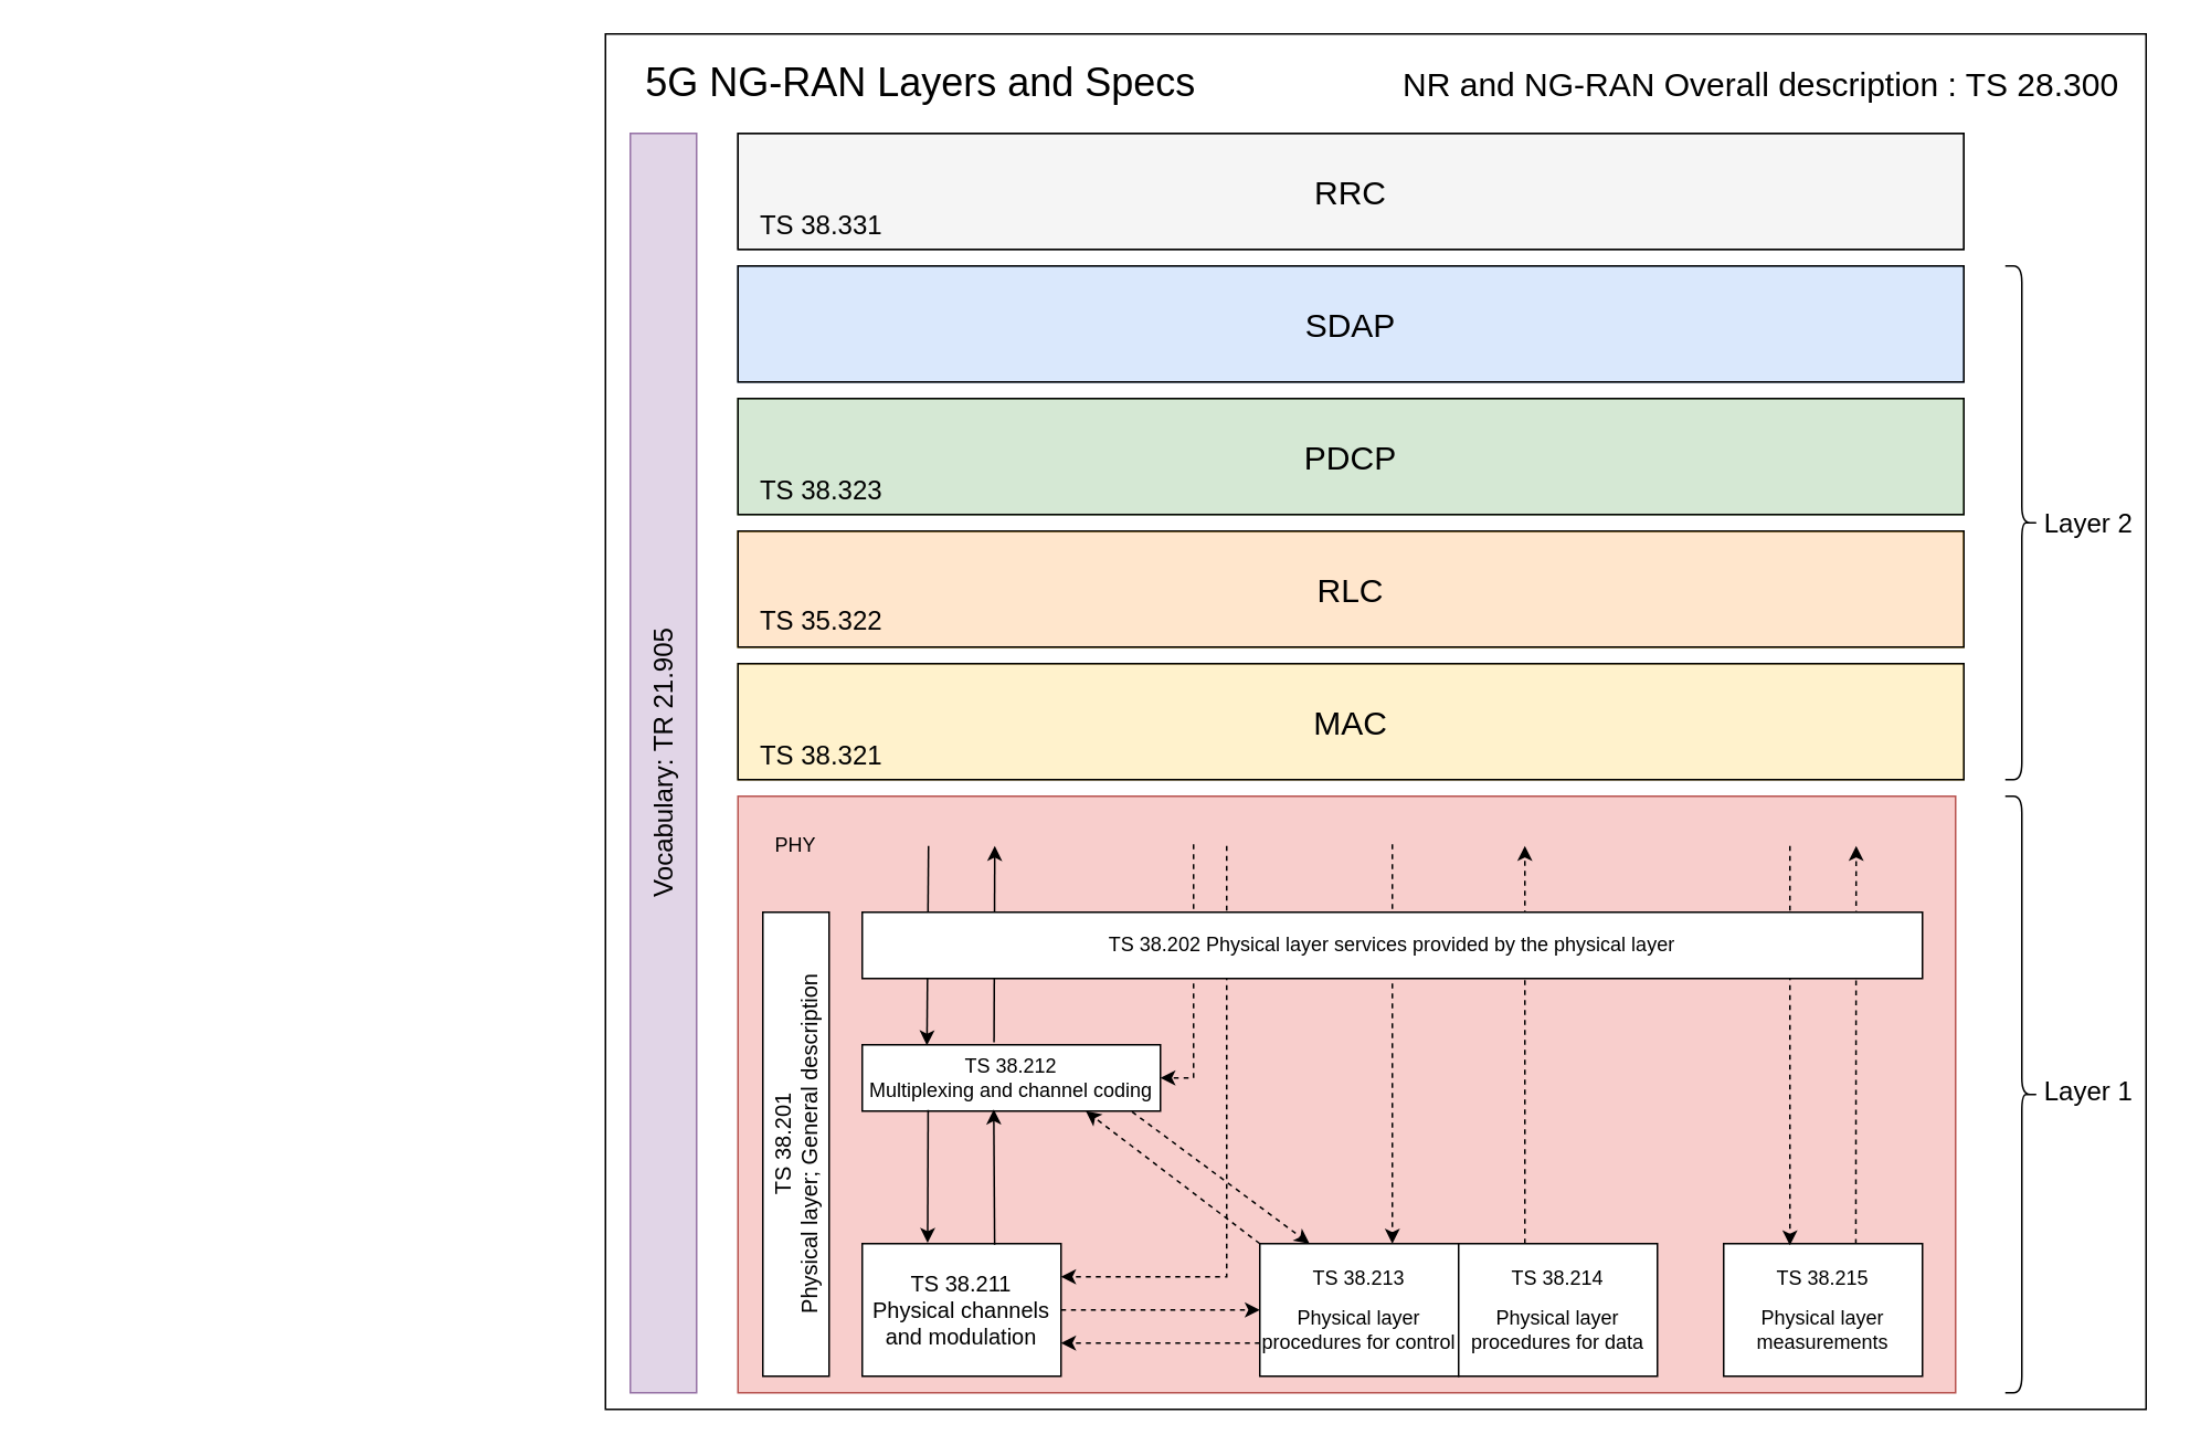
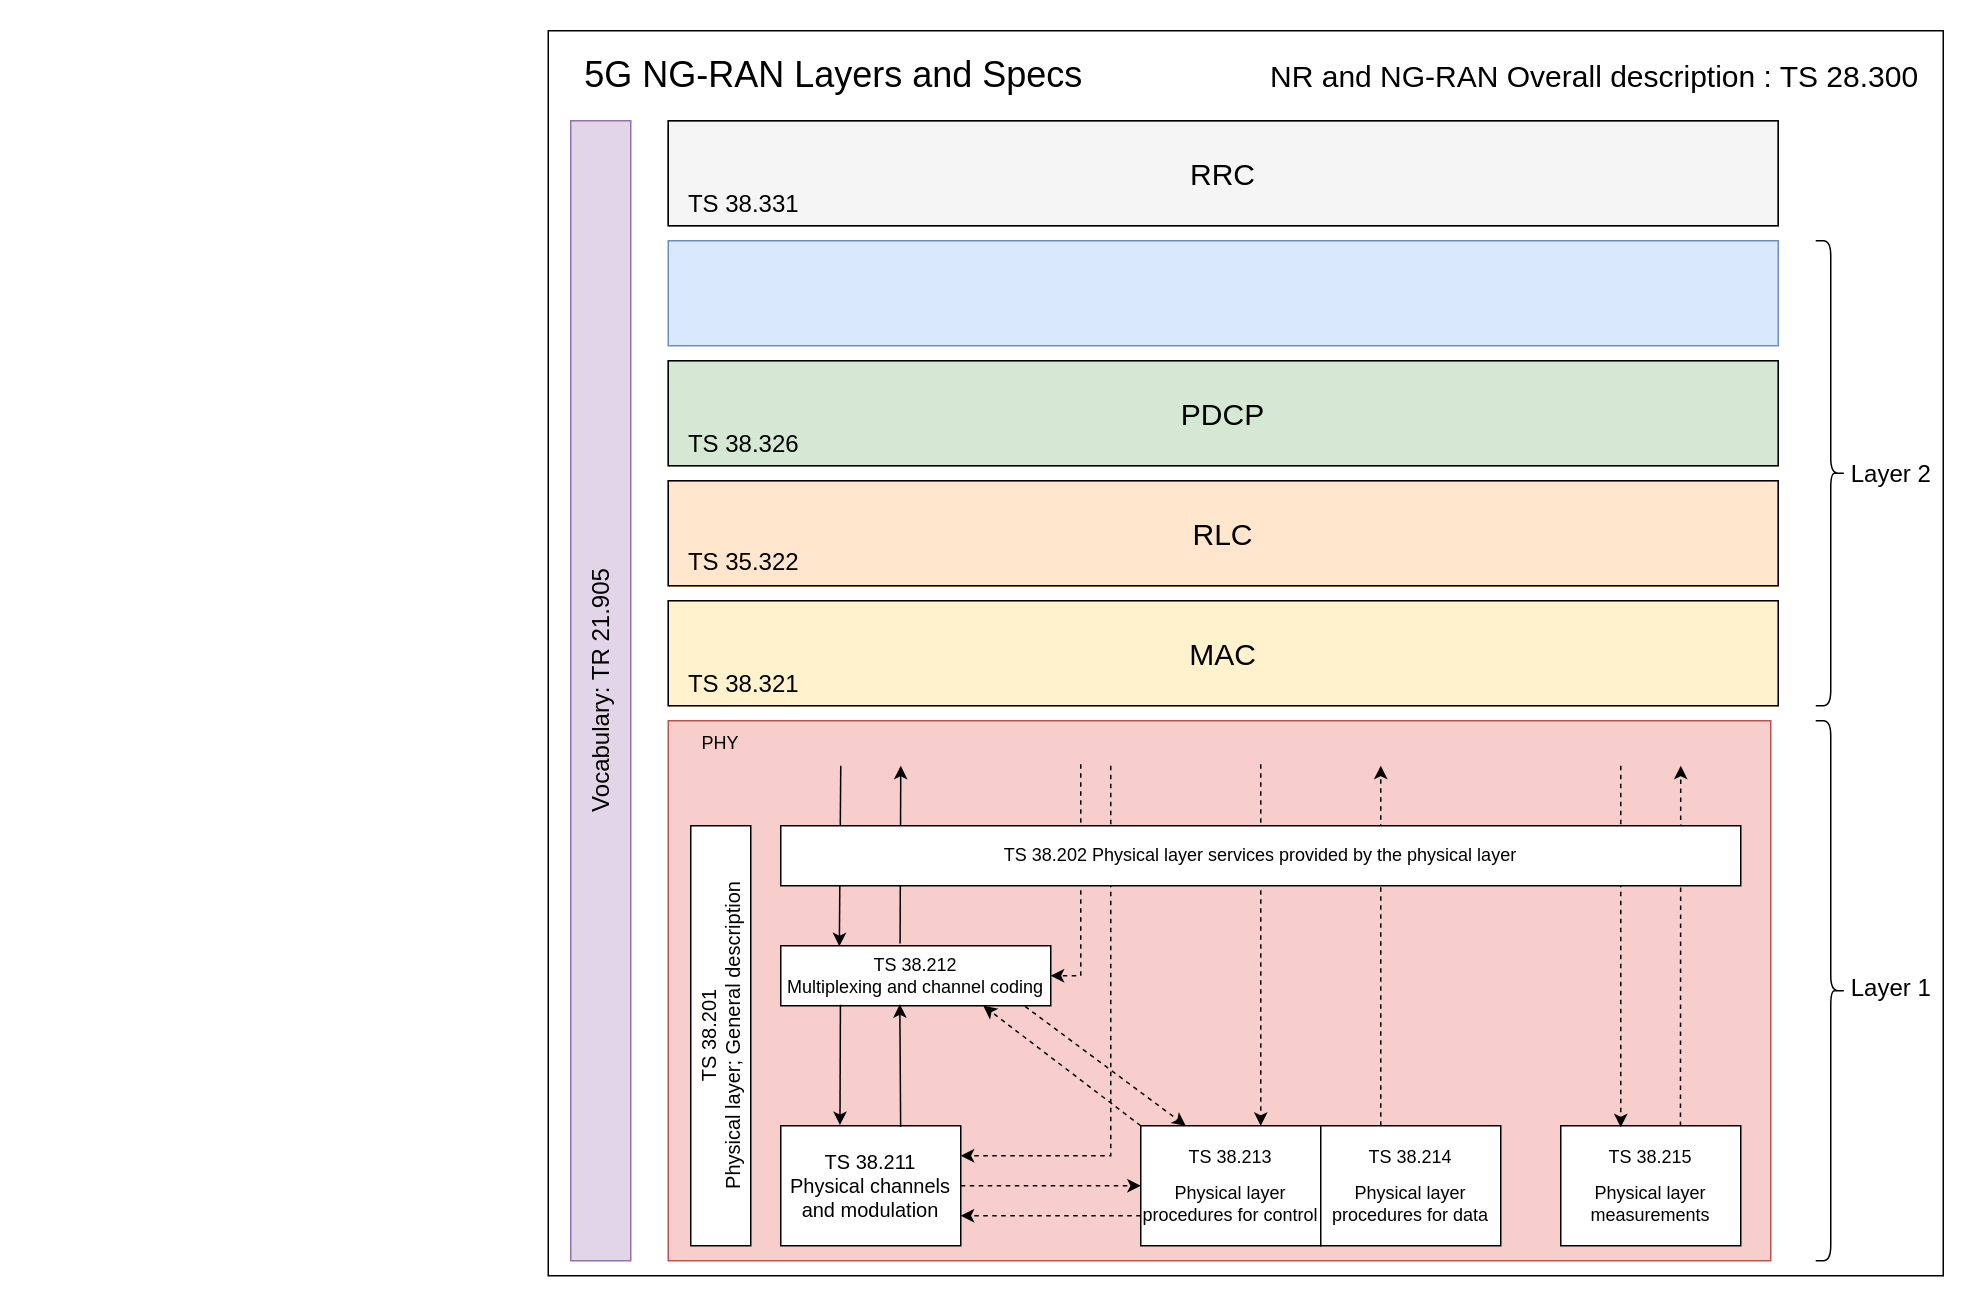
- <mxCell id="33" value="&lt;font style=&quot;font-size: 20px;&quot;&gt;SDAP&lt;/font&gt;" style="rounded=0;whiteSpace=wrap;html=1;fillColor=none;fontSize=24;" parent="32" vertex="1"><mxGeometry width="740" height="70" as="geometry" /></mxCell>
- <mxCell id="43" value="&lt;font style=&quot;font-size: 16px;&quot;&gt;TS 38.323&lt;/font&gt;" style="text;html=1;align=center;verticalAlign=middle;resizable=0;points=[];autosize=1;strokeColor=none;fillColor=none;" parent="41" vertex="1"><mxGeometry y="40" width="100" height="30" as="geometry" /></mxCell>
+ <mxCell id="43" value="&lt;font style=&quot;font-size: 16px;&quot;&gt;TS 38.326&lt;/font&gt;" style="text;html=1;align=center;verticalAlign=middle;resizable=0;points=[];autosize=1;strokeColor=none;fillColor=none;" parent="41" vertex="1"><mxGeometry y="40" width="100" height="30" as="geometry" /></mxCell>
- <mxCell id="25" value="PHY" style="text;html=1;align=center;verticalAlign=middle;whiteSpace=wrap;rounded=0;" parent="1" vertex="1"><mxGeometry x="450" y="495" width="60" height="30" as="geometry" /></mxCell>
+ <mxCell id="25" value="PHY" style="text;html=1;align=center;verticalAlign=middle;whiteSpace=wrap;rounded=0;" parent="1" vertex="1"><mxGeometry x="450" y="480" width="60" height="30" as="geometry" /></mxCell>
